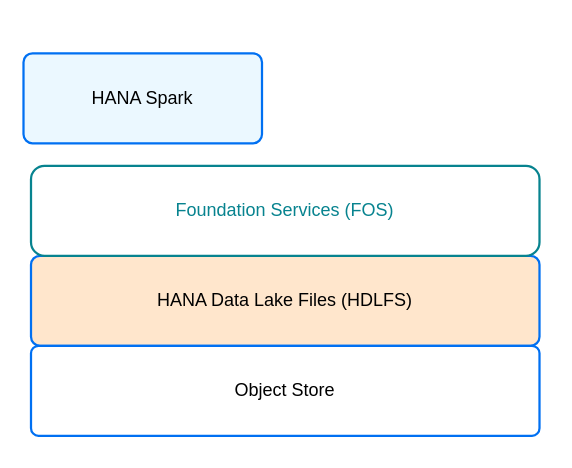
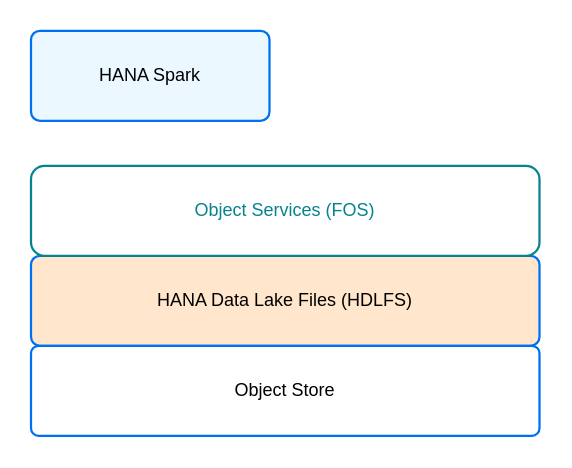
- <mxCell id="5" value="HANA Spark" style="rounded=1;whiteSpace=wrap;html=1;strokeColor=#0070F2;fillColor=#EBF8FF;arcSize=12;absoluteArcSize=1;imageWidth=64;imageHeight=64;strokeWidth=1.5;" vertex="1" parent="1"><mxGeometry x="15" y="35" width="159" height="60" as="geometry" /></mxCell>
+ <mxCell id="5" value="HANA Spark" style="rounded=1;whiteSpace=wrap;html=1;strokeColor=#0070F2;fillColor=#EBF8FF;arcSize=12;absoluteArcSize=1;imageWidth=64;imageHeight=64;strokeWidth=1.5;" vertex="1" parent="1"><mxGeometry x="20" y="20" width="159" height="60" as="geometry" /></mxCell>
- <mxCell id="4" value="&lt;span style=&quot;font-weight: normal;&quot;&gt;Foundation Services (FOS)&lt;/span&gt;" style="rounded=1;whiteSpace=wrap;html=1;strokeWidth=1.5;strokeColor=#07838F;fontColor=#07838F;fontStyle=1" vertex="1" parent="1"><mxGeometry x="20" y="110" width="339" height="60" as="geometry" /></mxCell>
+ <mxCell id="4" value="&lt;span style=&quot;font-weight: normal;&quot;&gt;Object Services (FOS)&lt;/span&gt;" style="rounded=1;whiteSpace=wrap;html=1;strokeWidth=1.5;strokeColor=#07838F;fontColor=#07838F;fontStyle=1" vertex="1" parent="1"><mxGeometry x="20" y="110" width="339" height="60" as="geometry" /></mxCell>
